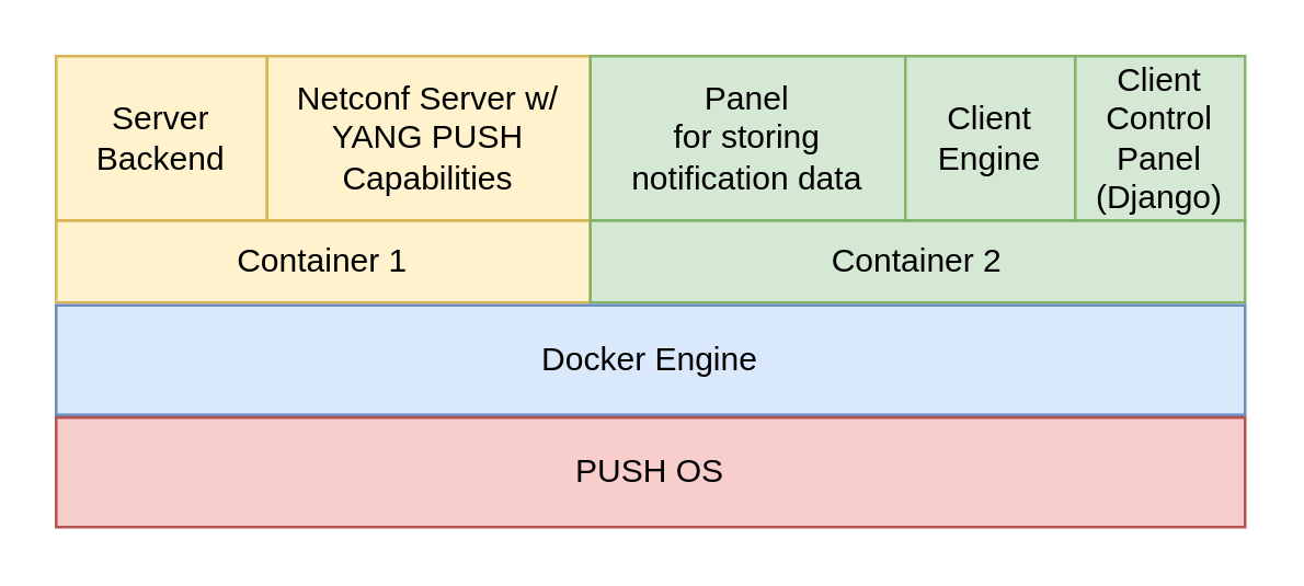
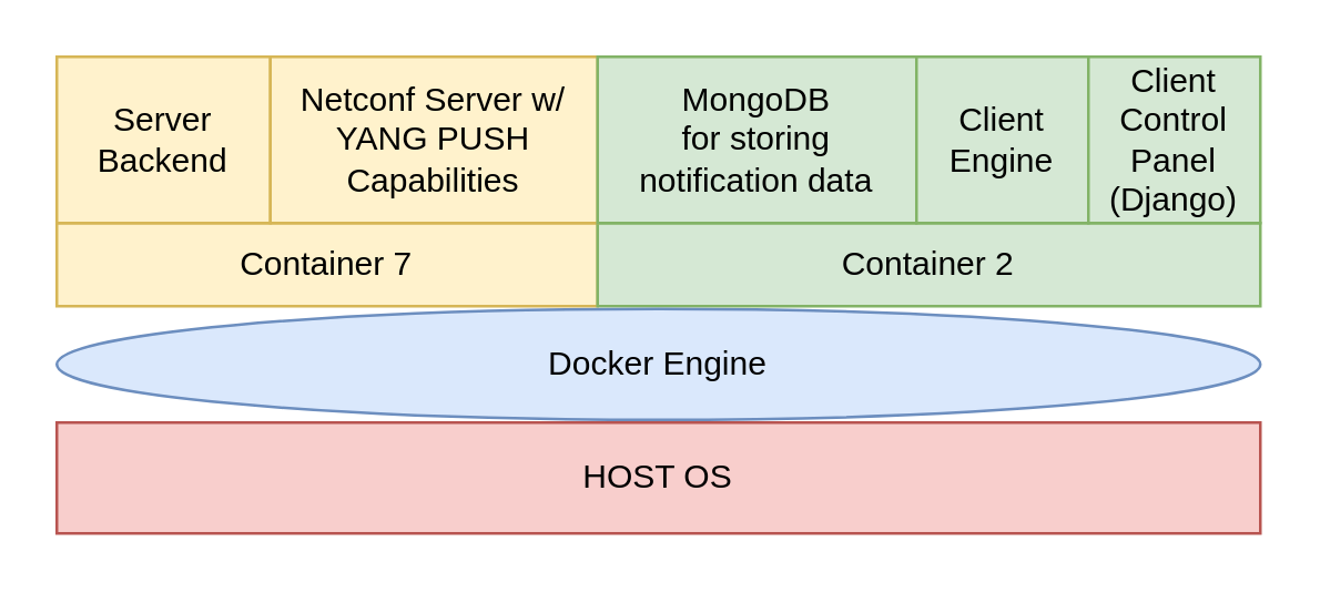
- <mxCell id="6" value="Panel&lt;br&gt;for storing notification data" style="rounded=0;whiteSpace=wrap;html=1;shadow=0;comic=0;strokeColor=#82b366;strokeWidth=1;fillColor=#d5e8d4;" vertex="1" parent="1"><mxGeometry x="215" y="20" width="115" height="60" as="geometry" /></mxCell>
+ <mxCell id="6" value="MongoDB&lt;br&gt;for storing notification data" style="rounded=0;whiteSpace=wrap;html=1;shadow=0;comic=0;strokeColor=#82b366;strokeWidth=1;fillColor=#d5e8d4;" vertex="1" parent="1"><mxGeometry x="215" y="20" width="115" height="60" as="geometry" /></mxCell>
- <mxCell id="2" value="Container 1" style="rounded=0;whiteSpace=wrap;html=1;shadow=0;comic=0;strokeColor=#d6b656;strokeWidth=1;fillColor=#fff2cc;" vertex="1" parent="1"><mxGeometry x="20" y="80" width="195" height="30" as="geometry" /></mxCell>
+ <mxCell id="2" value="Container 7" style="rounded=0;whiteSpace=wrap;html=1;shadow=0;comic=0;strokeColor=#d6b656;strokeWidth=1;fillColor=#fff2cc;" vertex="1" parent="1"><mxGeometry x="20" y="80" width="195" height="30" as="geometry" /></mxCell>
- <mxCell id="9" value="Docker Engine" style="rounded=0;whiteSpace=wrap;html=1;fillColor=#dae8fc;strokeColor=#6c8ebf;" vertex="1" parent="1"><mxGeometry x="20" y="111" width="434" height="40" as="geometry" /></mxCell>
+ <mxCell id="9" value="Docker Engine" style="ellipse;whiteSpace=wrap;html=1;fillColor=#dae8fc;strokeColor=#6c8ebf;" vertex="1" parent="1"><mxGeometry x="20" y="111" width="434" height="40" as="geometry" /></mxCell>
- <mxCell id="10" value="PUSH OS" style="rounded=0;whiteSpace=wrap;html=1;fillColor=#f8cecc;strokeColor=#b85450;" vertex="1" parent="1"><mxGeometry x="20" y="152" width="434" height="40" as="geometry" /></mxCell>
+ <mxCell id="10" value="HOST OS" style="rounded=0;whiteSpace=wrap;html=1;fillColor=#f8cecc;strokeColor=#b85450;" vertex="1" parent="1"><mxGeometry x="20" y="152" width="434" height="40" as="geometry" /></mxCell>
